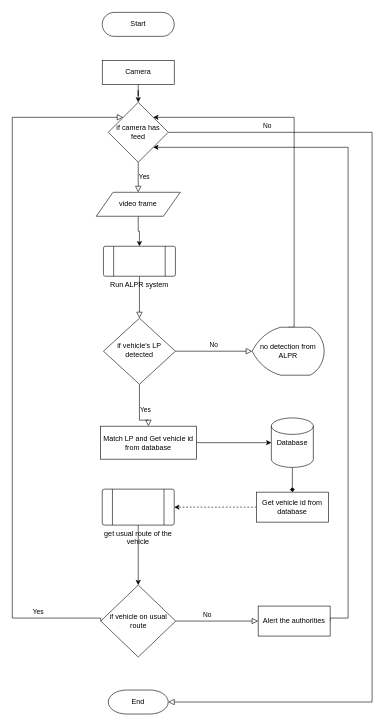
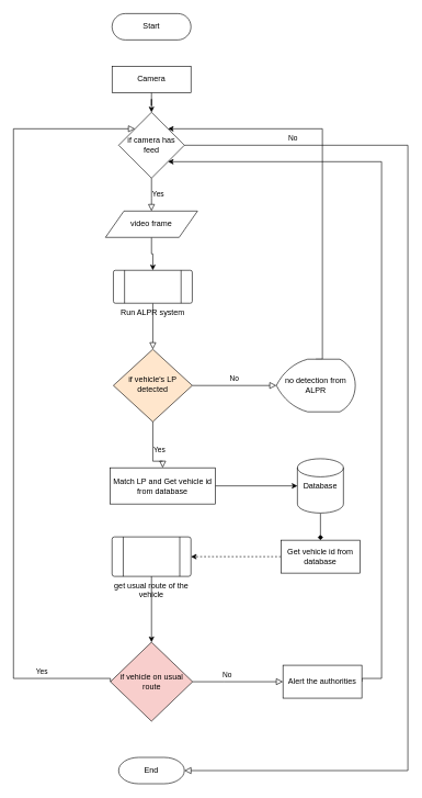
- <mxCell id="5" value="if vehicle's LP detected" style="rhombus;whiteSpace=wrap;html=1;shadow=0;fontFamily=Helvetica;fontSize=12;align=center;strokeWidth=1;spacing=6;spacingTop=-4;" parent="1" vertex="1"><mxGeometry x="172" y="530" width="120" height="110" as="geometry" /></mxCell>
+ <mxCell id="5" value="if vehicle's LP detected" style="rhombus;whiteSpace=wrap;html=1;shadow=0;fontFamily=Helvetica;fontSize=12;align=center;strokeWidth=1;spacing=6;spacingTop=-4;fillColor=#ffe6cc;" parent="1" vertex="1"><mxGeometry x="172" y="530" width="120" height="110" as="geometry" /></mxCell>
- <mxCell id="21" value="if vehicle on usual route" style="rhombus;whiteSpace=wrap;html=1;dashed=0;" vertex="1" parent="1"><mxGeometry x="167.5" y="975" width="125" height="120" as="geometry" /></mxCell>
+ <mxCell id="21" value="if vehicle on usual route" style="rhombus;whiteSpace=wrap;html=1;dashed=0;fillColor=#f8cecc;" vertex="1" parent="1"><mxGeometry x="167.5" y="975" width="125" height="120" as="geometry" /></mxCell>
